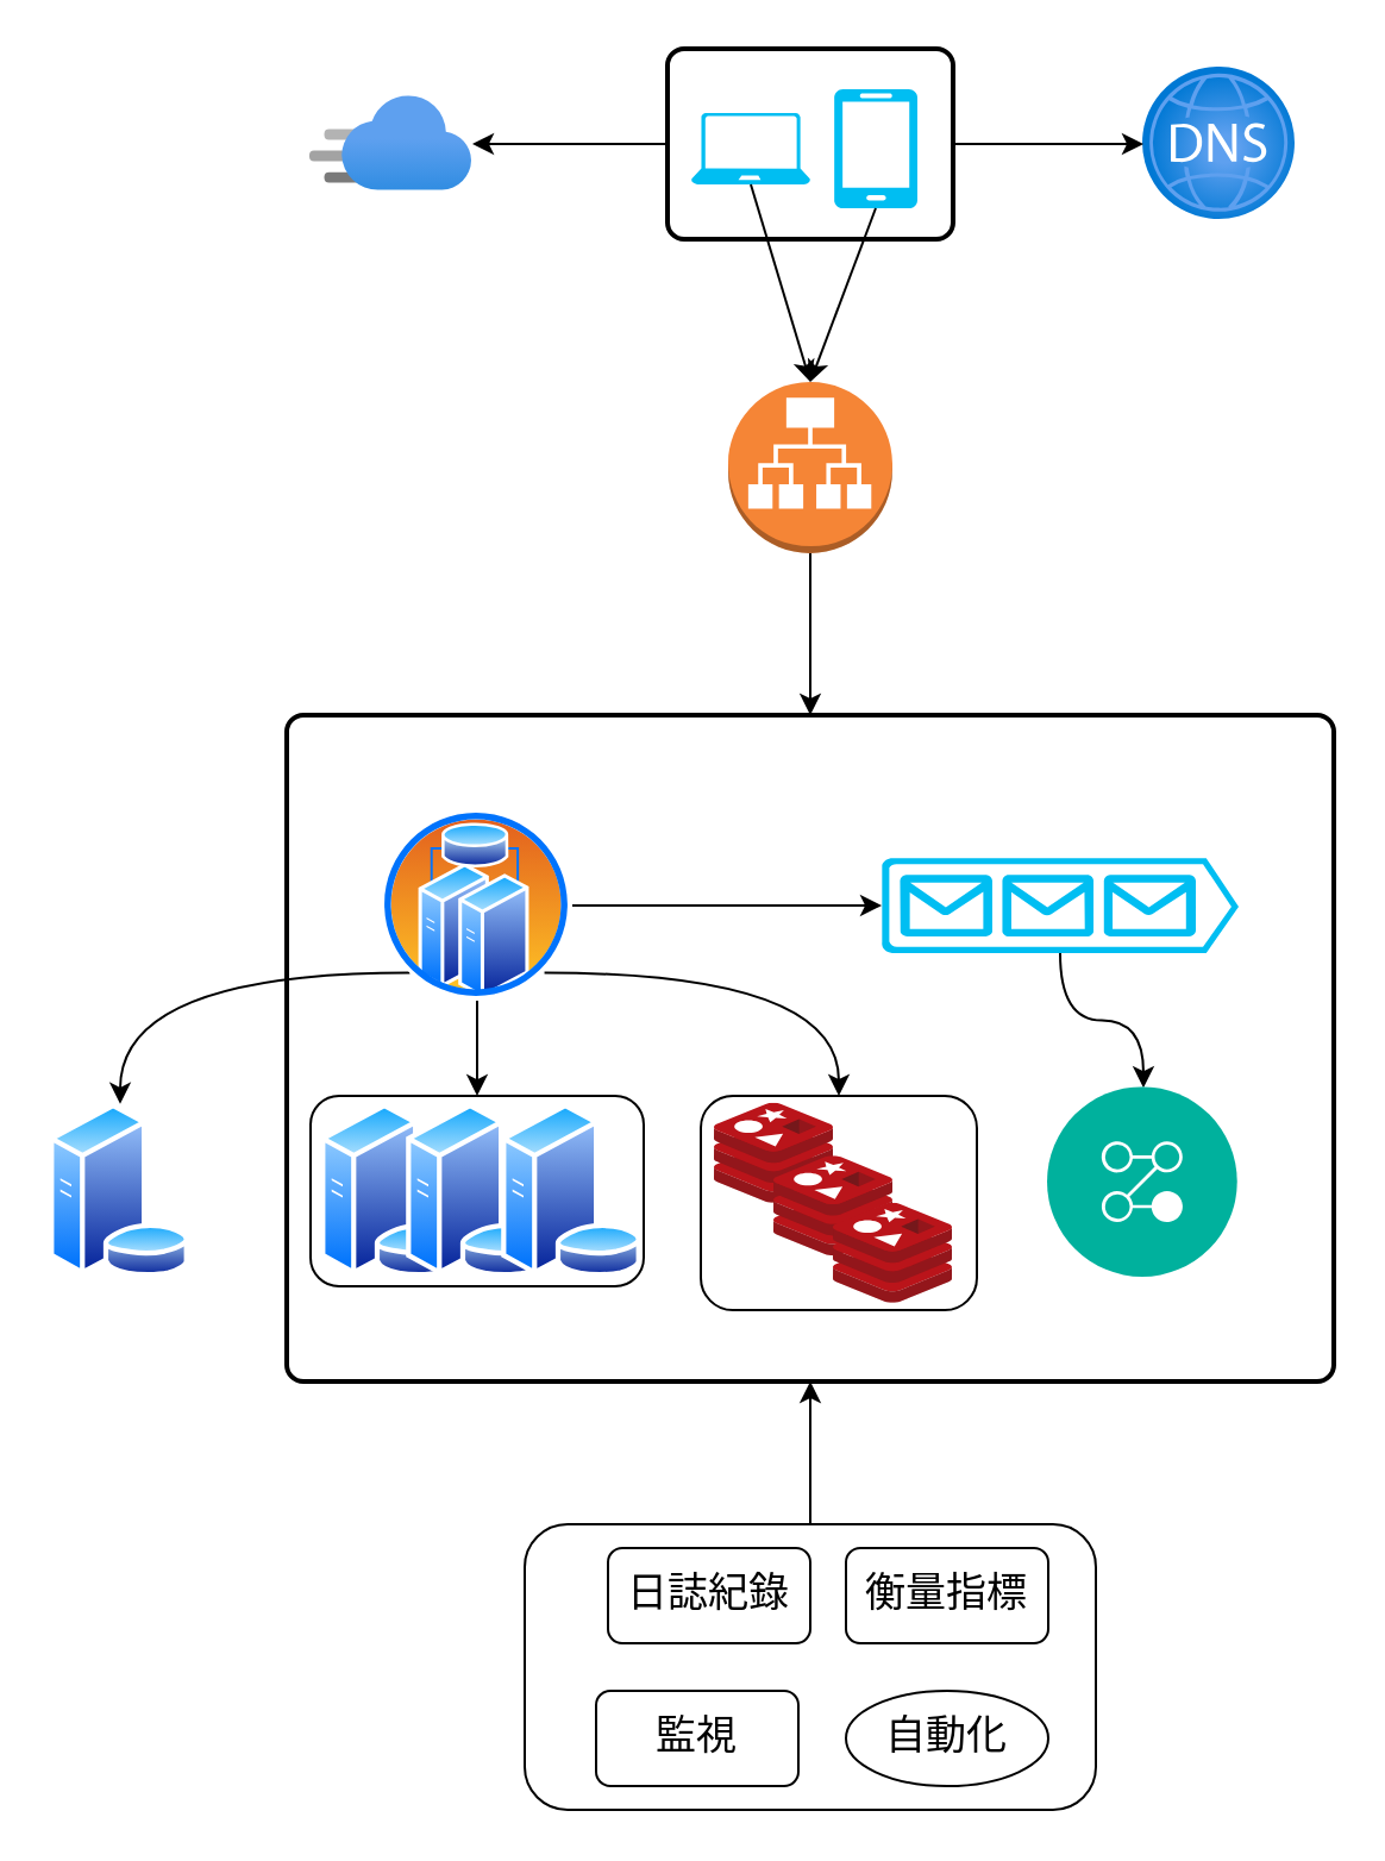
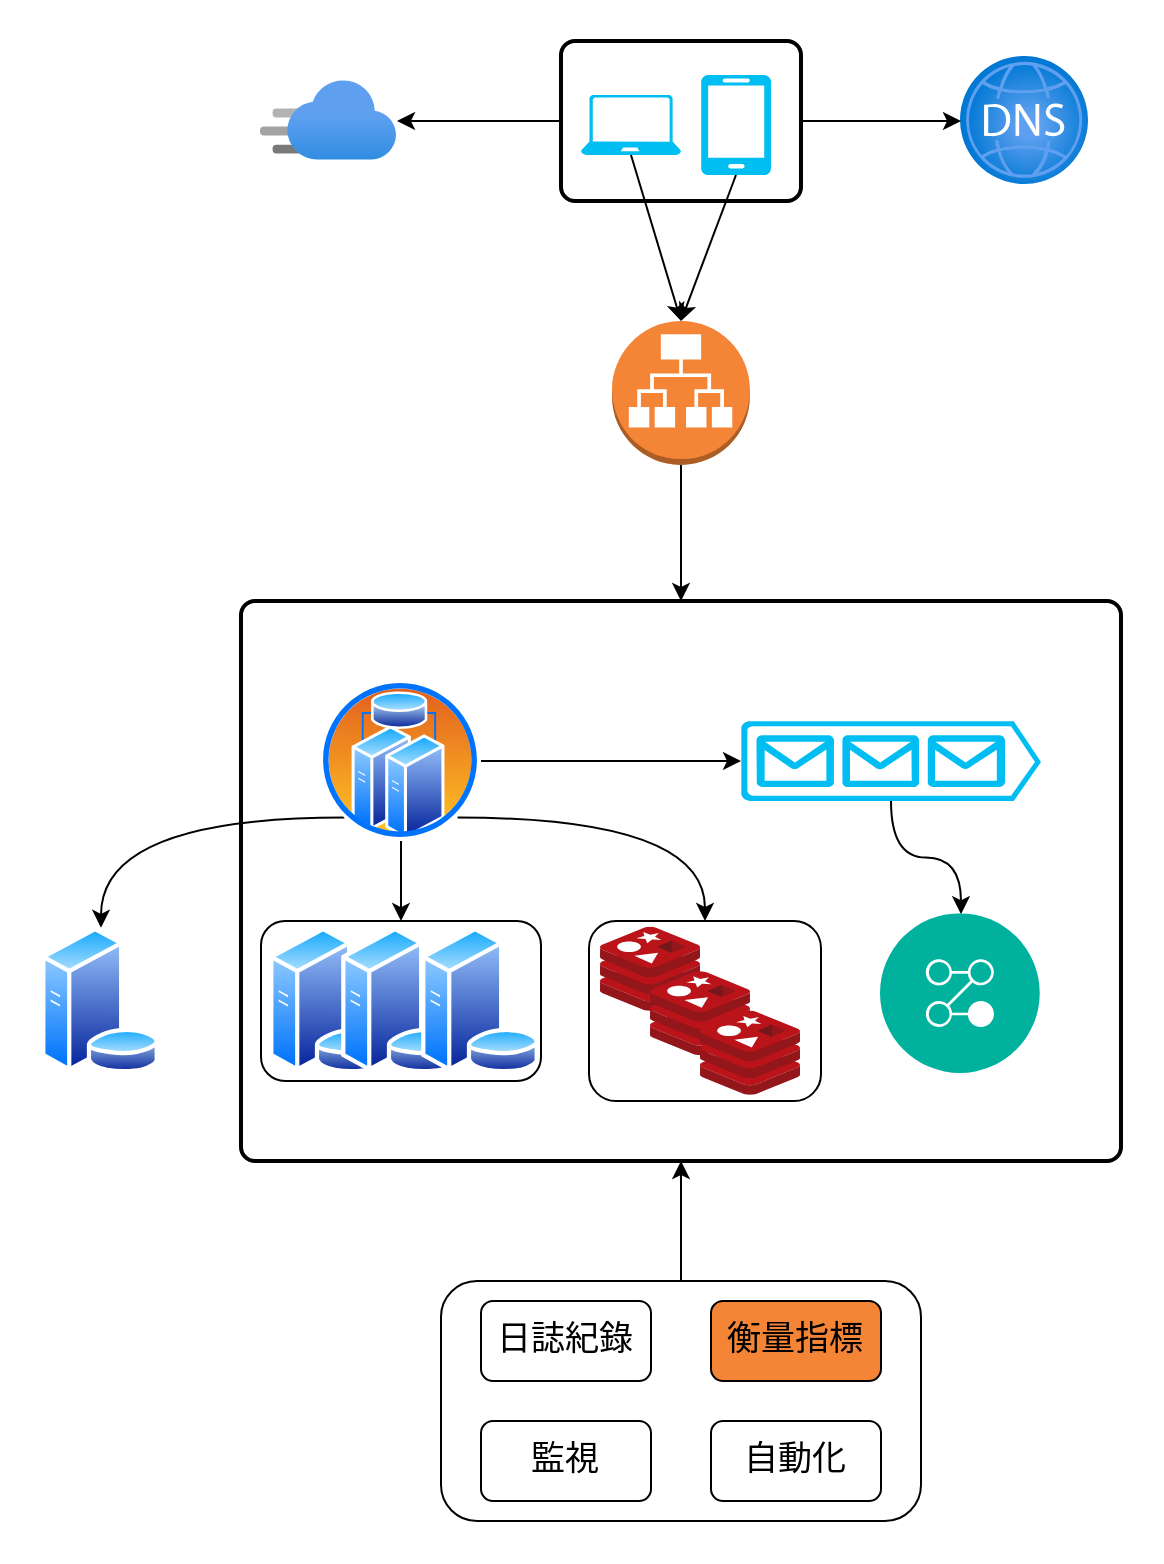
- <mxCell id="33" value="&lt;font style=&quot;font-size: 17px;&quot;&gt;日誌紀錄&lt;/font&gt;" style="rounded=1;whiteSpace=wrap;html=1;" vertex="1" parent="1"><mxGeometry x="255" y="650" width="85" height="40" as="geometry" /></mxCell>
+ <mxCell id="33" value="&lt;font style=&quot;font-size: 17px;&quot;&gt;日誌紀錄&lt;/font&gt;" style="rounded=1;whiteSpace=wrap;html=1;" vertex="1" parent="1"><mxGeometry x="240" y="650" width="85" height="40" as="geometry" /></mxCell>
- <mxCell id="34" value="&lt;font style=&quot;font-size: 17px;&quot;&gt;衡量指標&lt;/font&gt;" style="rounded=1;whiteSpace=wrap;html=1;" vertex="1" parent="1"><mxGeometry x="355" y="650" width="85" height="40" as="geometry" /></mxCell>
+ <mxCell id="34" value="&lt;font style=&quot;font-size: 17px;&quot;&gt;衡量指標&lt;/font&gt;" style="rounded=1;whiteSpace=wrap;html=1;fillColor=#f58536;" vertex="1" parent="1"><mxGeometry x="355" y="650" width="85" height="40" as="geometry" /></mxCell>
- <mxCell id="35" value="&lt;font style=&quot;font-size: 17px;&quot;&gt;監視&lt;/font&gt;" style="rounded=1;whiteSpace=wrap;html=1;" vertex="1" parent="1"><mxGeometry x="250" y="710" width="85" height="40" as="geometry" /></mxCell>
+ <mxCell id="35" value="&lt;font style=&quot;font-size: 17px;&quot;&gt;監視&lt;/font&gt;" style="rounded=1;whiteSpace=wrap;html=1;" vertex="1" parent="1"><mxGeometry x="240" y="710" width="85" height="40" as="geometry" /></mxCell>
- <mxCell id="36" value="&lt;span style=&quot;font-size: 17px;&quot;&gt;自動化&lt;/span&gt;" style="ellipse;whiteSpace=wrap;html=1;" vertex="1" parent="1"><mxGeometry x="355" y="710" width="85" height="40" as="geometry" /></mxCell>
+ <mxCell id="36" value="&lt;span style=&quot;font-size: 17px;&quot;&gt;自動化&lt;/span&gt;" style="rounded=1;whiteSpace=wrap;html=1;" vertex="1" parent="1"><mxGeometry x="355" y="710" width="85" height="40" as="geometry" /></mxCell>
